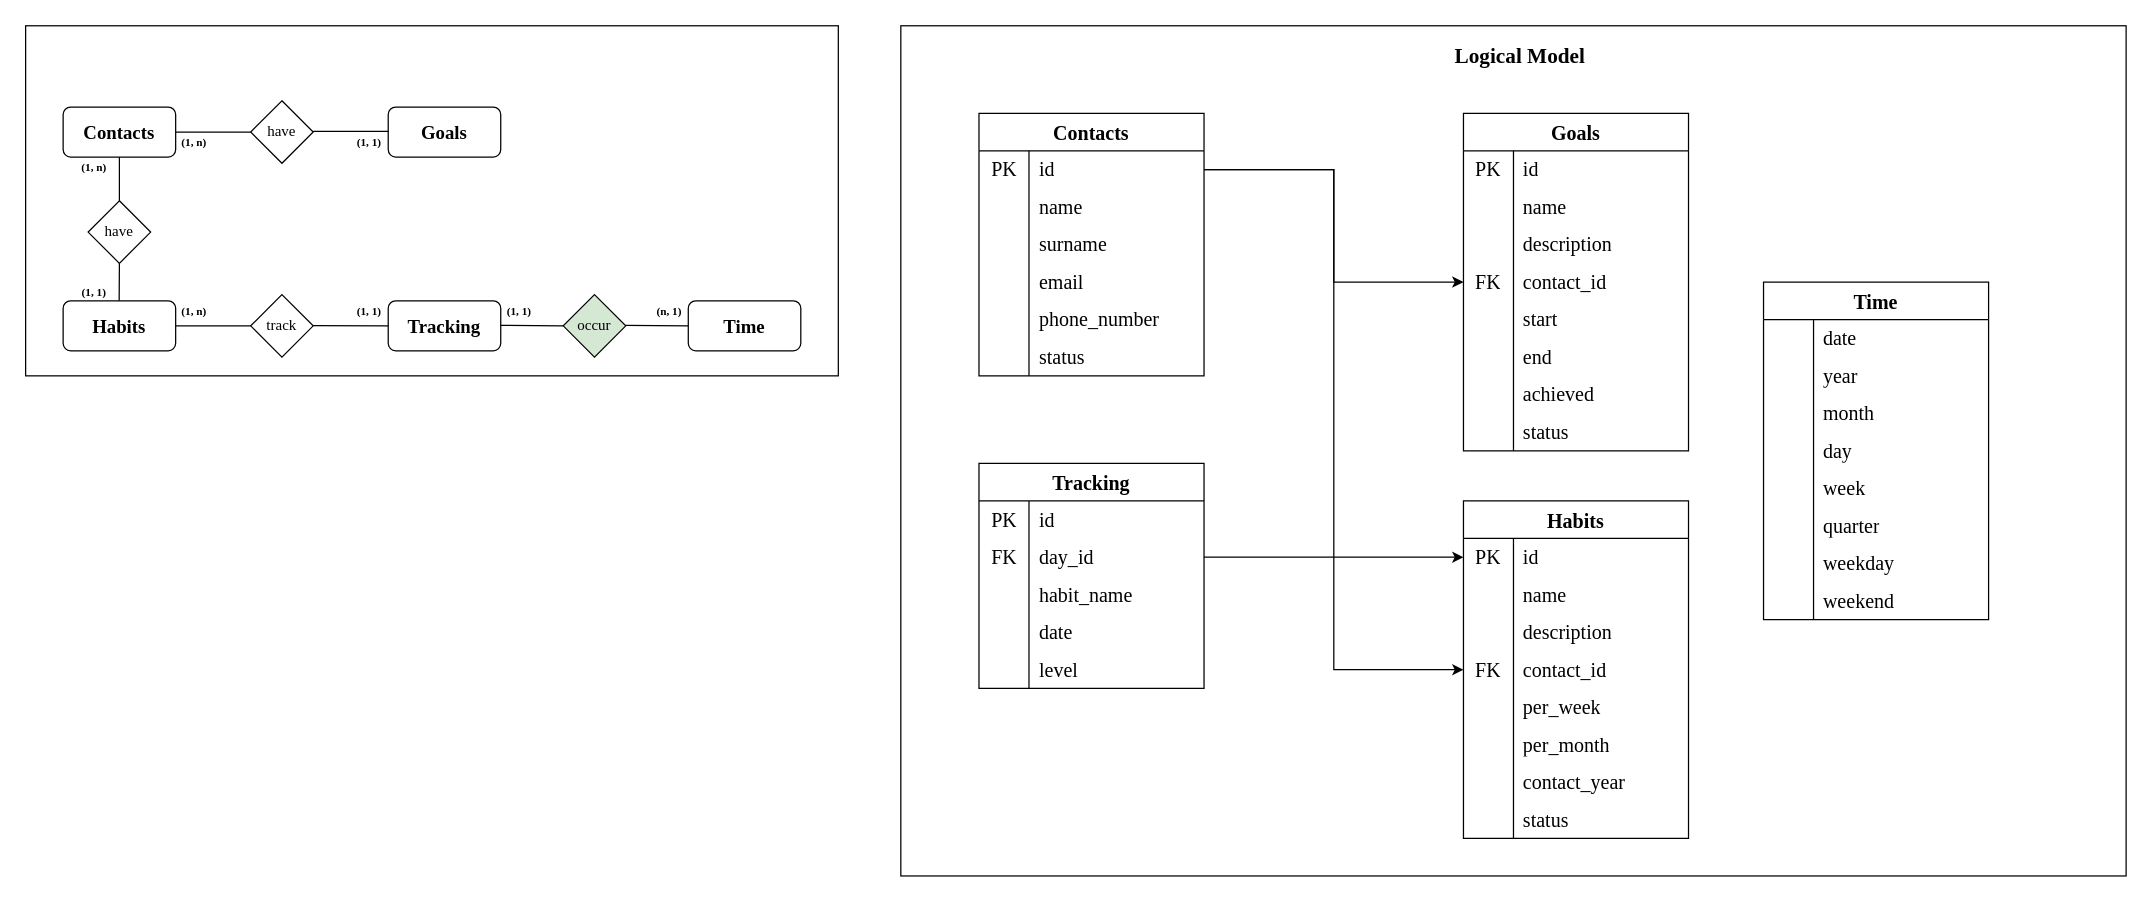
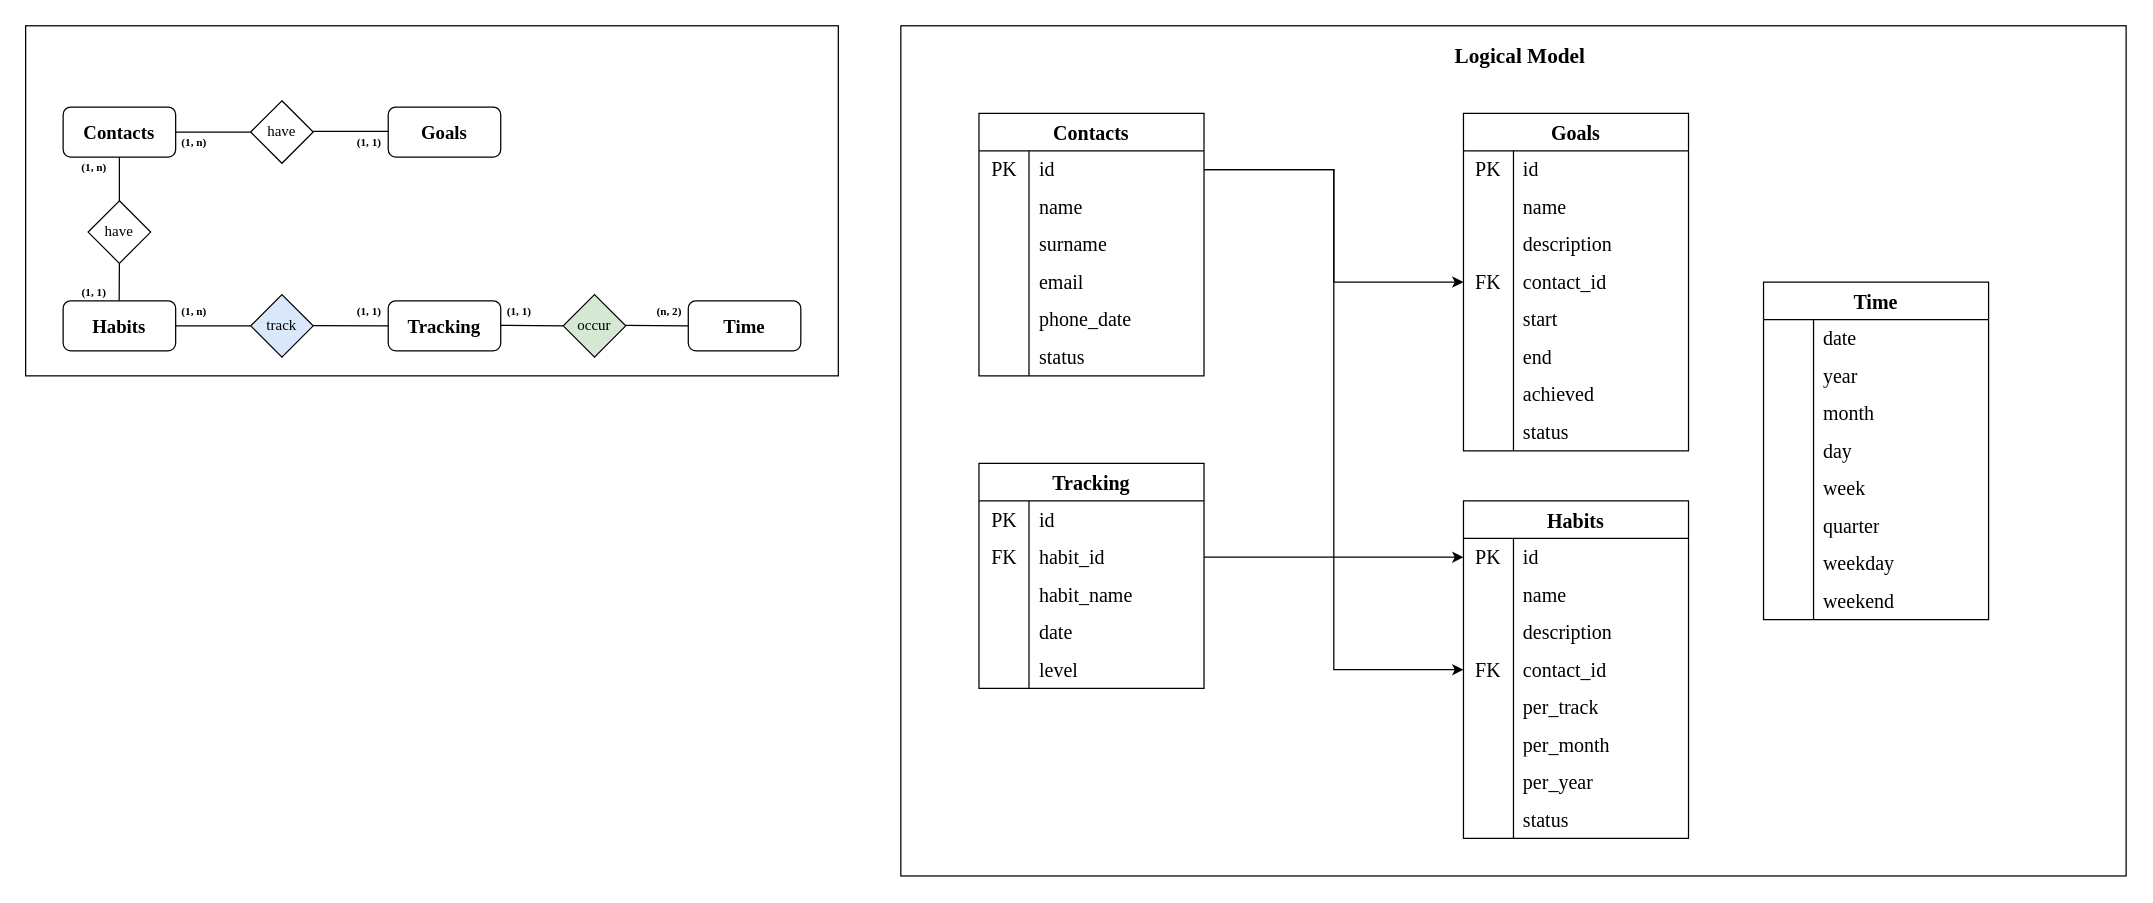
- <mxCell id="27" value="&lt;b&gt;&lt;font style=&quot;font-size: 9px;&quot;&gt;(n, 1)&lt;/font&gt;&lt;/b&gt;" style="text;html=1;align=center;verticalAlign=middle;whiteSpace=wrap;rounded=0;fontFamily=Garamond;" vertex="1" parent="1"><mxGeometry x="520" y="240" width="30" height="15" as="geometry" /></mxCell>
+ <mxCell id="27" value="&lt;b&gt;&lt;font style=&quot;font-size: 9px;&quot;&gt;(n, 2)&lt;/font&gt;&lt;/b&gt;" style="text;html=1;align=center;verticalAlign=middle;whiteSpace=wrap;rounded=0;fontFamily=Garamond;" vertex="1" parent="1"><mxGeometry x="520" y="240" width="30" height="15" as="geometry" /></mxCell>
- <mxCell id="45" value="phone_number" style="shape=partialRectangle;html=1;whiteSpace=wrap;connectable=0;fillColor=none;top=0;left=0;bottom=0;right=0;align=left;spacingLeft=6;overflow=hidden;strokeColor=inherit;fontSize=16;fontFamily=Garamond;" vertex="1" parent="43"><mxGeometry x="40" width="140" height="30" as="geometry"><mxRectangle width="140" height="30" as="alternateBounds" /></mxGeometry></mxCell>
+ <mxCell id="45" value="phone_date" style="shape=partialRectangle;html=1;whiteSpace=wrap;connectable=0;fillColor=none;top=0;left=0;bottom=0;right=0;align=left;spacingLeft=6;overflow=hidden;strokeColor=inherit;fontSize=16;fontFamily=Garamond;" vertex="1" parent="43"><mxGeometry x="40" width="140" height="30" as="geometry"><mxRectangle width="140" height="30" as="alternateBounds" /></mxGeometry></mxCell>
- <mxCell id="14" value="track" style="rhombus;whiteSpace=wrap;html=1;fontFamily=Garamond;" vertex="1" parent="1"><mxGeometry x="200" y="235" width="50" height="50" as="geometry" /></mxCell>
+ <mxCell id="14" value="track" style="rhombus;whiteSpace=wrap;html=1;fontFamily=Garamond;fillColor=#dae8fc;" vertex="1" parent="1"><mxGeometry x="200" y="235" width="50" height="50" as="geometry" /></mxCell>
- <mxCell id="105" value="day_id" style="shape=partialRectangle;html=1;whiteSpace=wrap;connectable=0;fillColor=none;top=0;left=0;bottom=0;right=0;align=left;spacingLeft=6;overflow=hidden;strokeColor=inherit;fontSize=16;fontFamily=Garamond;" vertex="1" parent="103"><mxGeometry x="40" width="140" height="30" as="geometry"><mxRectangle width="140" height="30" as="alternateBounds" /></mxGeometry></mxCell>
+ <mxCell id="105" value="habit_id" style="shape=partialRectangle;html=1;whiteSpace=wrap;connectable=0;fillColor=none;top=0;left=0;bottom=0;right=0;align=left;spacingLeft=6;overflow=hidden;strokeColor=inherit;fontSize=16;fontFamily=Garamond;" vertex="1" parent="103"><mxGeometry x="40" width="140" height="30" as="geometry"><mxRectangle width="140" height="30" as="alternateBounds" /></mxGeometry></mxCell>
- <mxCell id="89" value="per_week" style="shape=partialRectangle;html=1;whiteSpace=wrap;connectable=0;fillColor=none;top=0;left=0;bottom=0;right=0;align=left;spacingLeft=6;overflow=hidden;strokeColor=inherit;fontSize=16;fontFamily=Garamond;" vertex="1" parent="87"><mxGeometry x="40" width="140" height="30" as="geometry"><mxRectangle width="140" height="30" as="alternateBounds" /></mxGeometry></mxCell>
+ <mxCell id="89" value="per_track" style="shape=partialRectangle;html=1;whiteSpace=wrap;connectable=0;fillColor=none;top=0;left=0;bottom=0;right=0;align=left;spacingLeft=6;overflow=hidden;strokeColor=inherit;fontSize=16;fontFamily=Garamond;" vertex="1" parent="87"><mxGeometry x="40" width="140" height="30" as="geometry"><mxRectangle width="140" height="30" as="alternateBounds" /></mxGeometry></mxCell>
- <mxCell id="95" value="contact_year" style="shape=partialRectangle;html=1;whiteSpace=wrap;connectable=0;fillColor=none;top=0;left=0;bottom=0;right=0;align=left;spacingLeft=6;overflow=hidden;strokeColor=inherit;fontSize=16;fontFamily=Garamond;" vertex="1" parent="93"><mxGeometry x="40" width="140" height="30" as="geometry"><mxRectangle width="140" height="30" as="alternateBounds" /></mxGeometry></mxCell>
+ <mxCell id="95" value="per_year" style="shape=partialRectangle;html=1;whiteSpace=wrap;connectable=0;fillColor=none;top=0;left=0;bottom=0;right=0;align=left;spacingLeft=6;overflow=hidden;strokeColor=inherit;fontSize=16;fontFamily=Garamond;" vertex="1" parent="93"><mxGeometry x="40" width="140" height="30" as="geometry"><mxRectangle width="140" height="30" as="alternateBounds" /></mxGeometry></mxCell>
